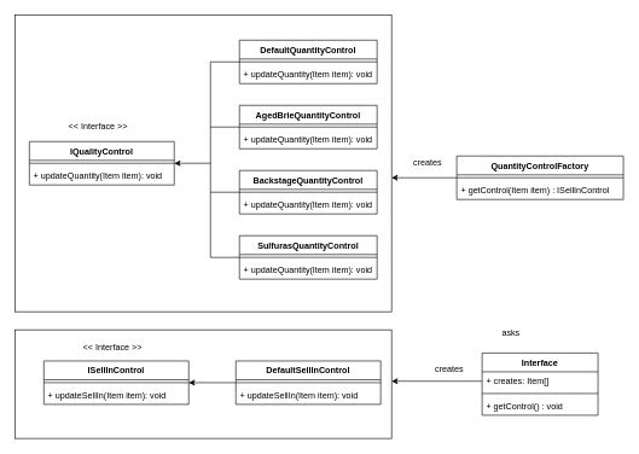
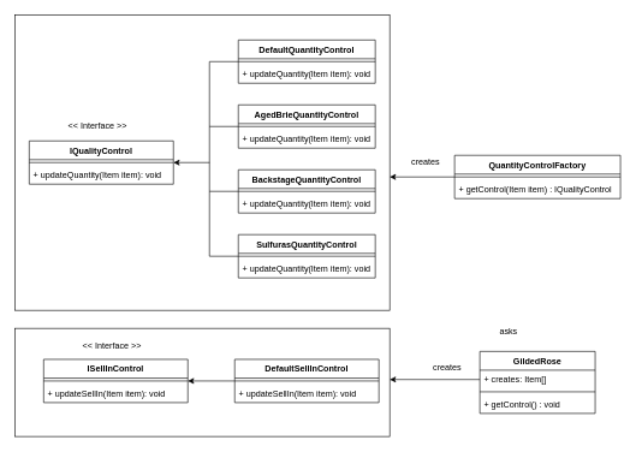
- <mxCell id="27" value="+ getControl(Item item) : ISellInControl" style="text;strokeColor=none;fillColor=none;align=left;verticalAlign=top;spacingLeft=4;spacingRight=4;overflow=hidden;rotatable=0;points=[[0,0.5],[1,0.5]];portConstraint=eastwest;" parent="25" vertex="1"><mxGeometry y="34" width="230" height="26" as="geometry" /></mxCell>
+ <mxCell id="27" value="+ getControl(Item item) : IQualityControl" style="text;strokeColor=none;fillColor=none;align=left;verticalAlign=top;spacingLeft=4;spacingRight=4;overflow=hidden;rotatable=0;points=[[0,0.5],[1,0.5]];portConstraint=eastwest;" parent="25" vertex="1"><mxGeometry y="34" width="230" height="26" as="geometry" /></mxCell>
- <mxCell id="30" value="Interface" style="swimlane;fontStyle=1;align=center;verticalAlign=top;childLayout=stackLayout;horizontal=1;startSize=26;horizontalStack=0;resizeParent=1;resizeParentMax=0;resizeLast=0;collapsible=1;marginBottom=0;" parent="1" vertex="1"><mxGeometry x="665" y="487" width="160" height="86" as="geometry" /></mxCell>
+ <mxCell id="30" value="GildedRose" style="swimlane;fontStyle=1;align=center;verticalAlign=top;childLayout=stackLayout;horizontal=1;startSize=26;horizontalStack=0;resizeParent=1;resizeParentMax=0;resizeLast=0;collapsible=1;marginBottom=0;" parent="1" vertex="1"><mxGeometry x="665" y="487" width="160" height="86" as="geometry" /></mxCell>
